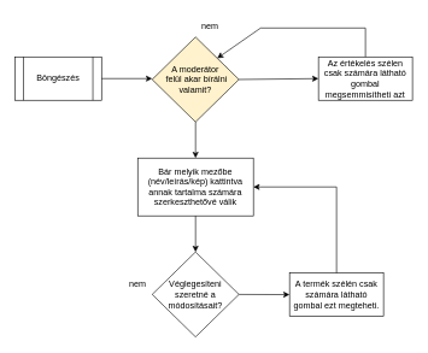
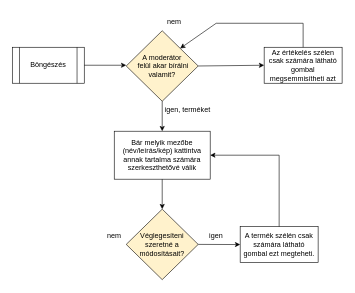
+ <mxCell id="10" value="igen, terméket" style="text;html=1;strokeColor=none;fillColor=none;align=center;verticalAlign=middle;whiteSpace=wrap;rounded=0;" vertex="1" parent="1"><mxGeometry x="270" y="168" width="85" height="30" as="geometry" /></mxCell>
+ <mxCell id="18" value="igen" style="text;html=1;strokeColor=none;fillColor=none;align=center;verticalAlign=middle;whiteSpace=wrap;rounded=0;" vertex="1" parent="1"><mxGeometry x="330" y="377" width="60" height="30" as="geometry" /></mxCell>
- <mxCell id="12" value="Véglegesíteni szeretné a módosításait?" style="rhombus;whiteSpace=wrap;html=1;" vertex="1" parent="1"><mxGeometry x="210" y="348" width="120" height="117.5" as="geometry" /></mxCell>
+ <mxCell id="12" value="Véglegesíteni szeretné a módosításait?" style="rhombus;whiteSpace=wrap;html=1;fillColor=#fff2cc;" vertex="1" parent="1"><mxGeometry x="210" y="348" width="120" height="117.5" as="geometry" /></mxCell>
